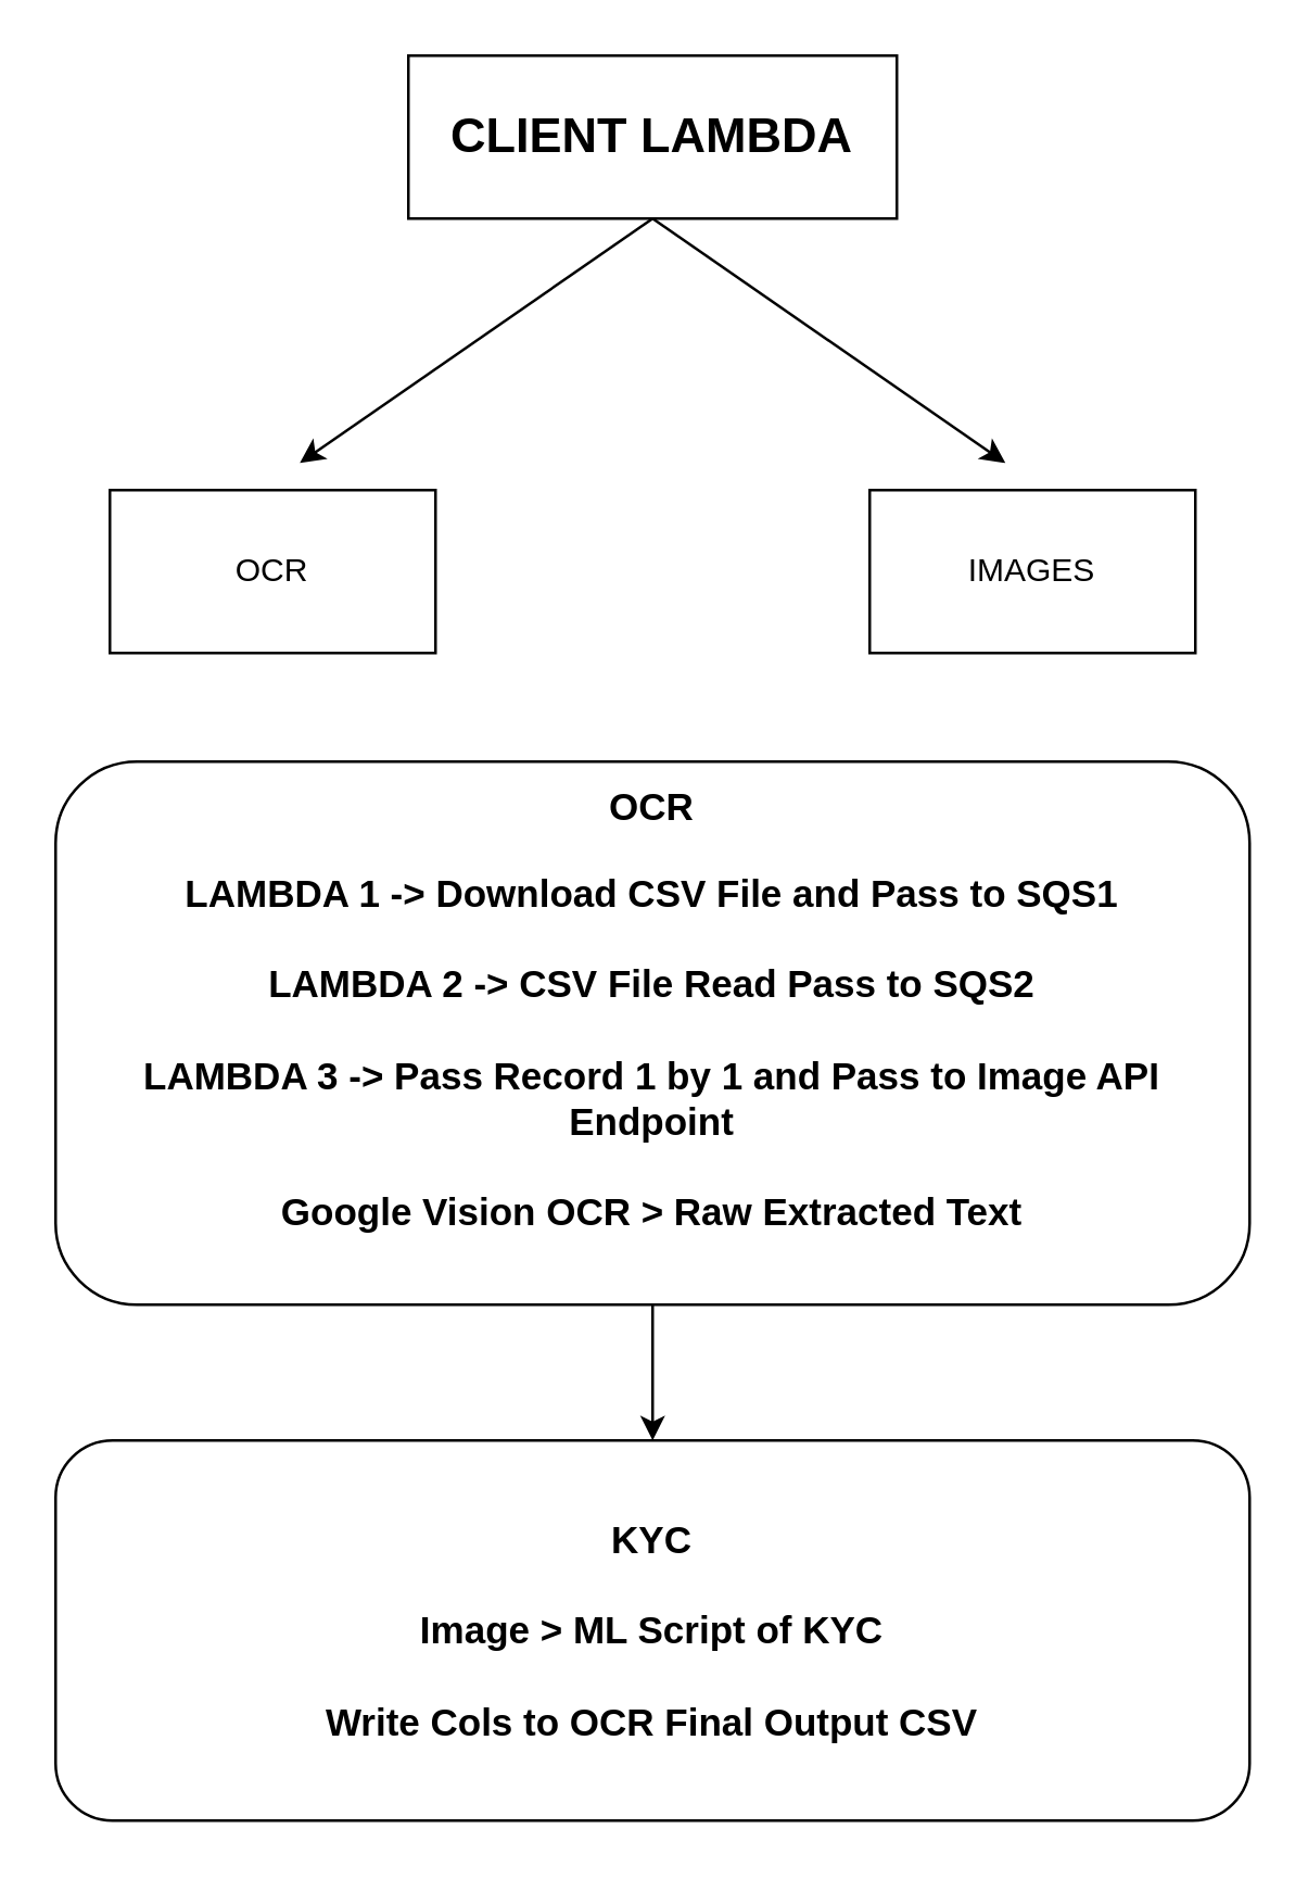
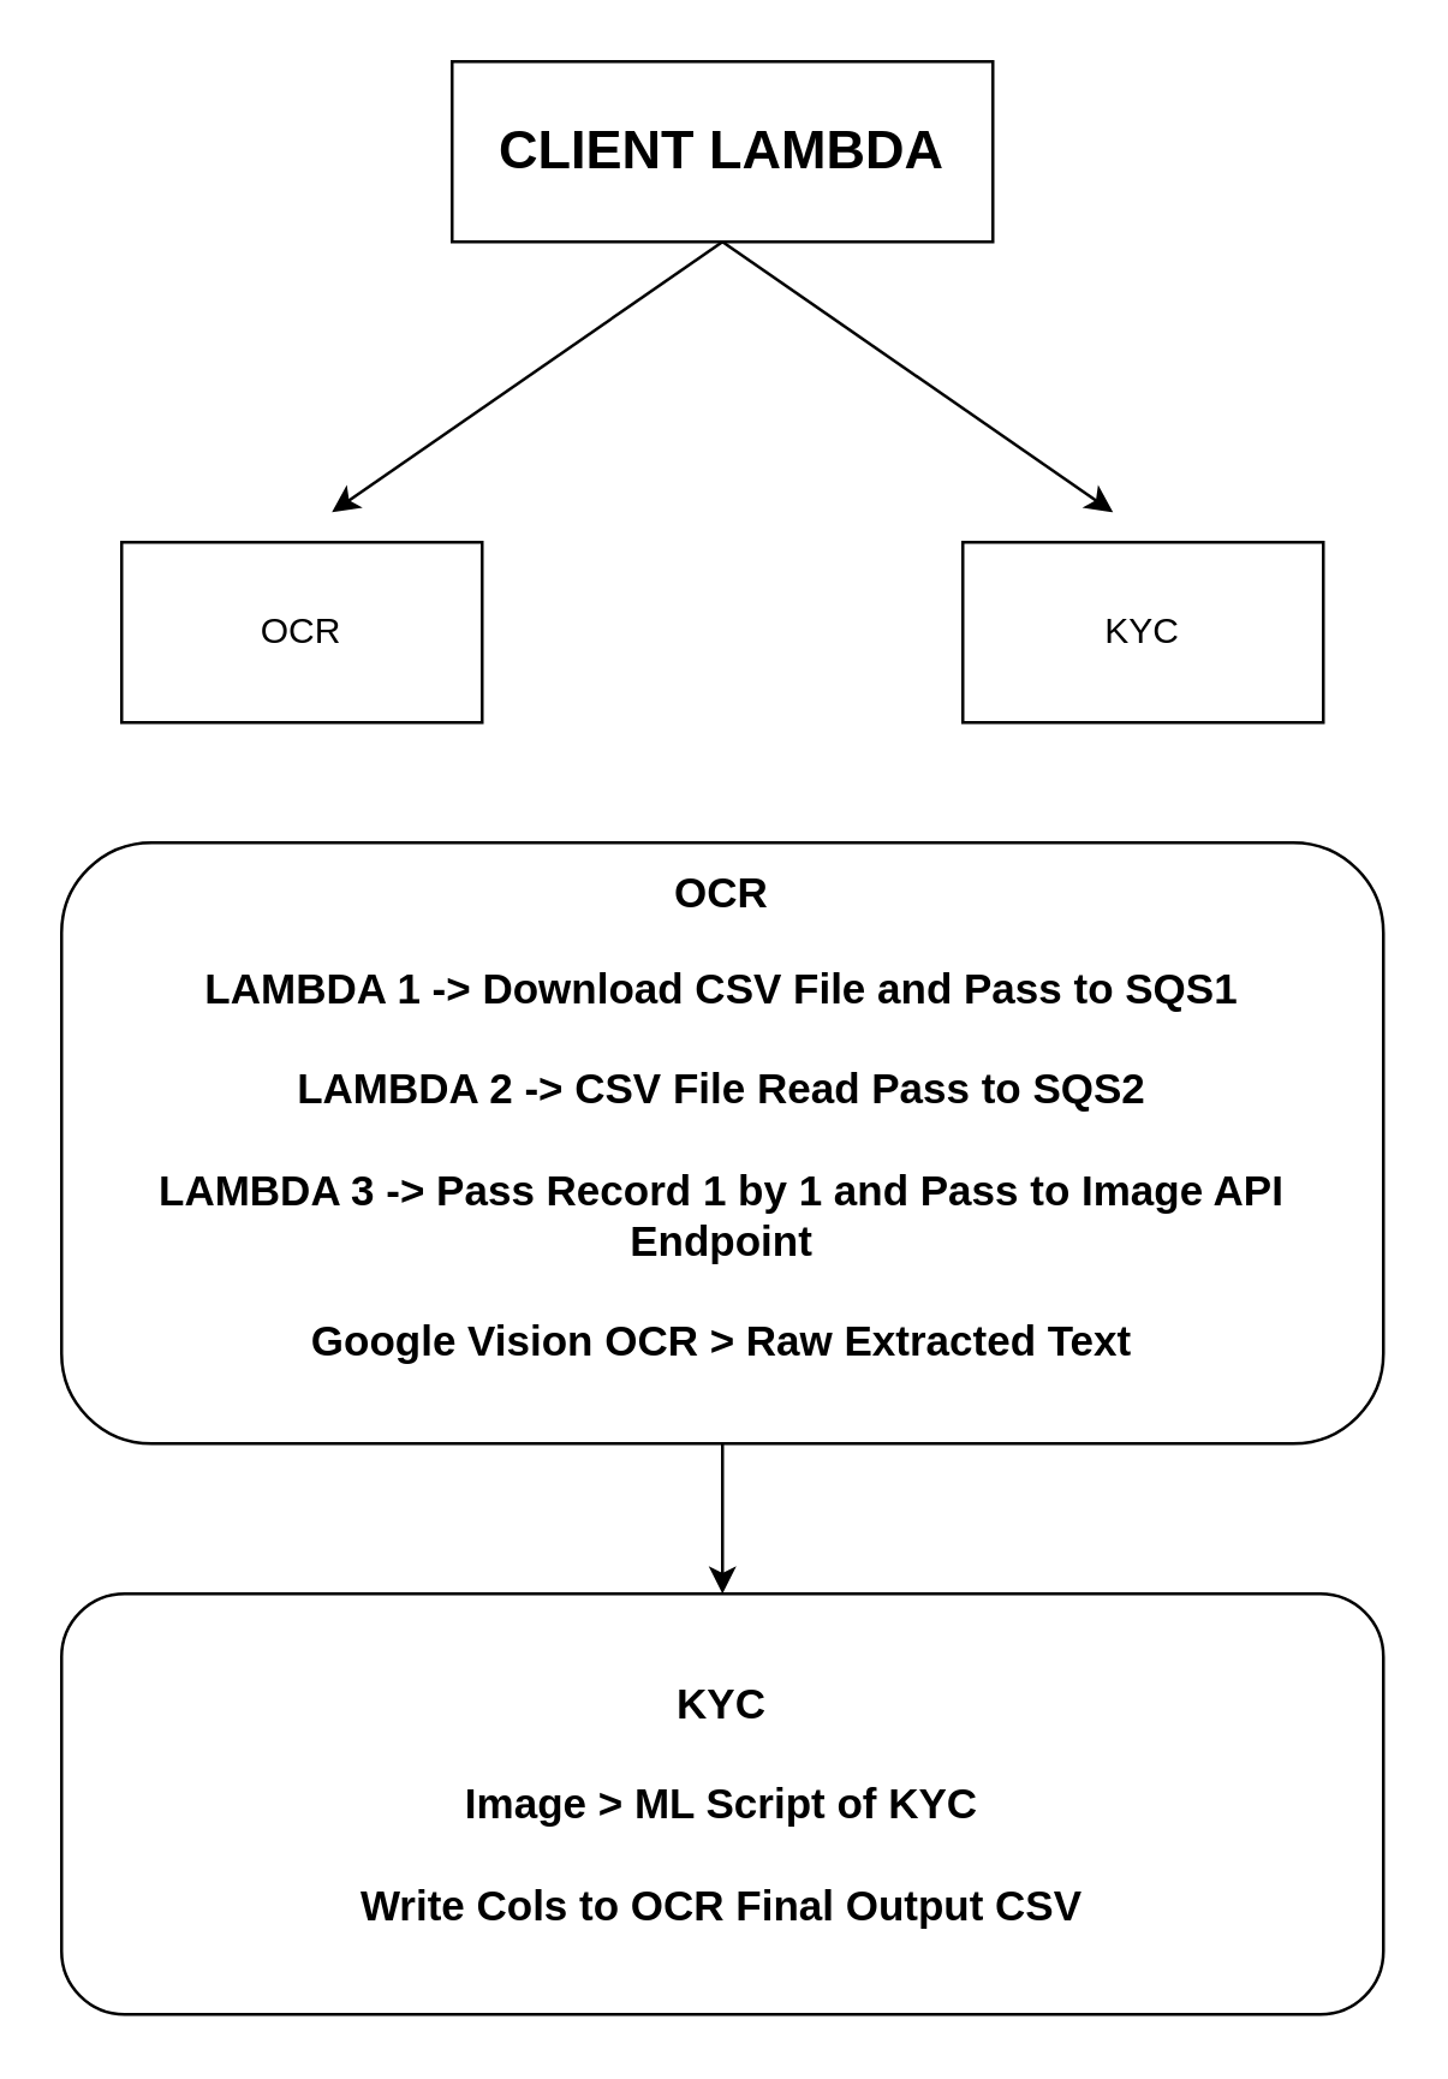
- <mxCell id="6" value="IMAGES" style="rounded=0;whiteSpace=wrap;html=1;" parent="1" vertex="1"><mxGeometry x="320" y="180" width="120" height="60" as="geometry" /></mxCell>
+ <mxCell id="6" value="KYC" style="rounded=0;whiteSpace=wrap;html=1;" parent="1" vertex="1"><mxGeometry x="320" y="180" width="120" height="60" as="geometry" /></mxCell>
